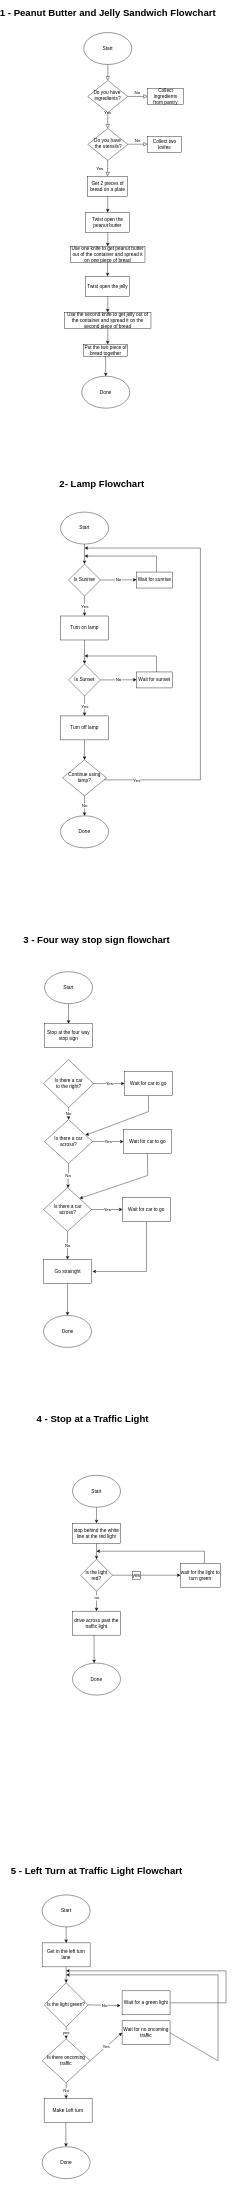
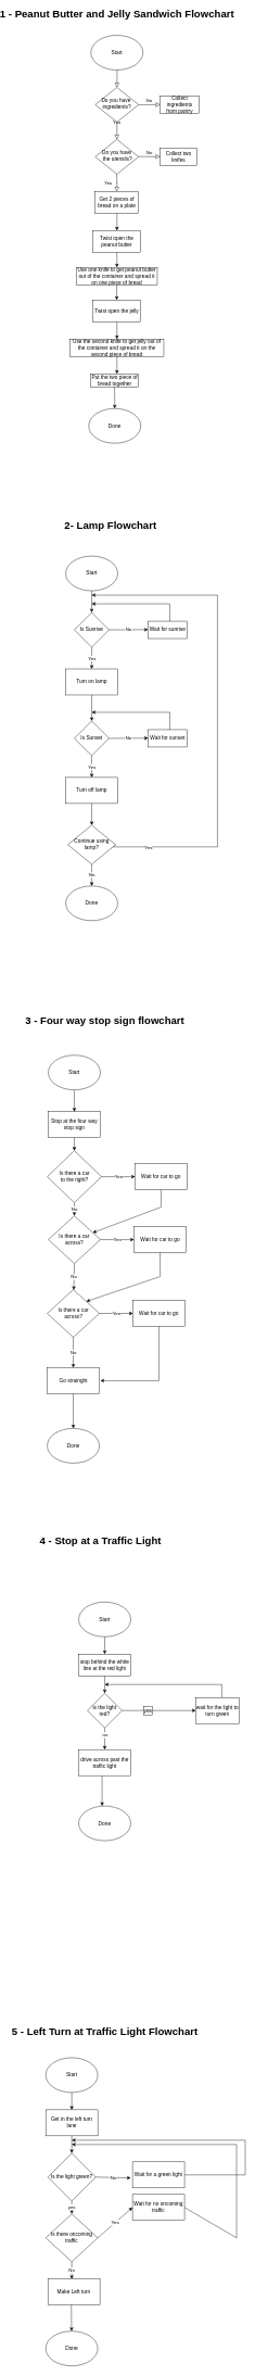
+ <mxCell id="58" value="" style="endArrow=classic;html=1;rounded=0;exitX=0.5;exitY=1;exitDx=0;exitDy=0;" edge="1" parent="1" source="54" target="53"><mxGeometry width="50" height="50" relative="1" as="geometry"><mxPoint x="76" y="2669" as="sourcePoint" /><mxPoint x="126" y="2619" as="targetPoint" /></mxGeometry></mxCell>
